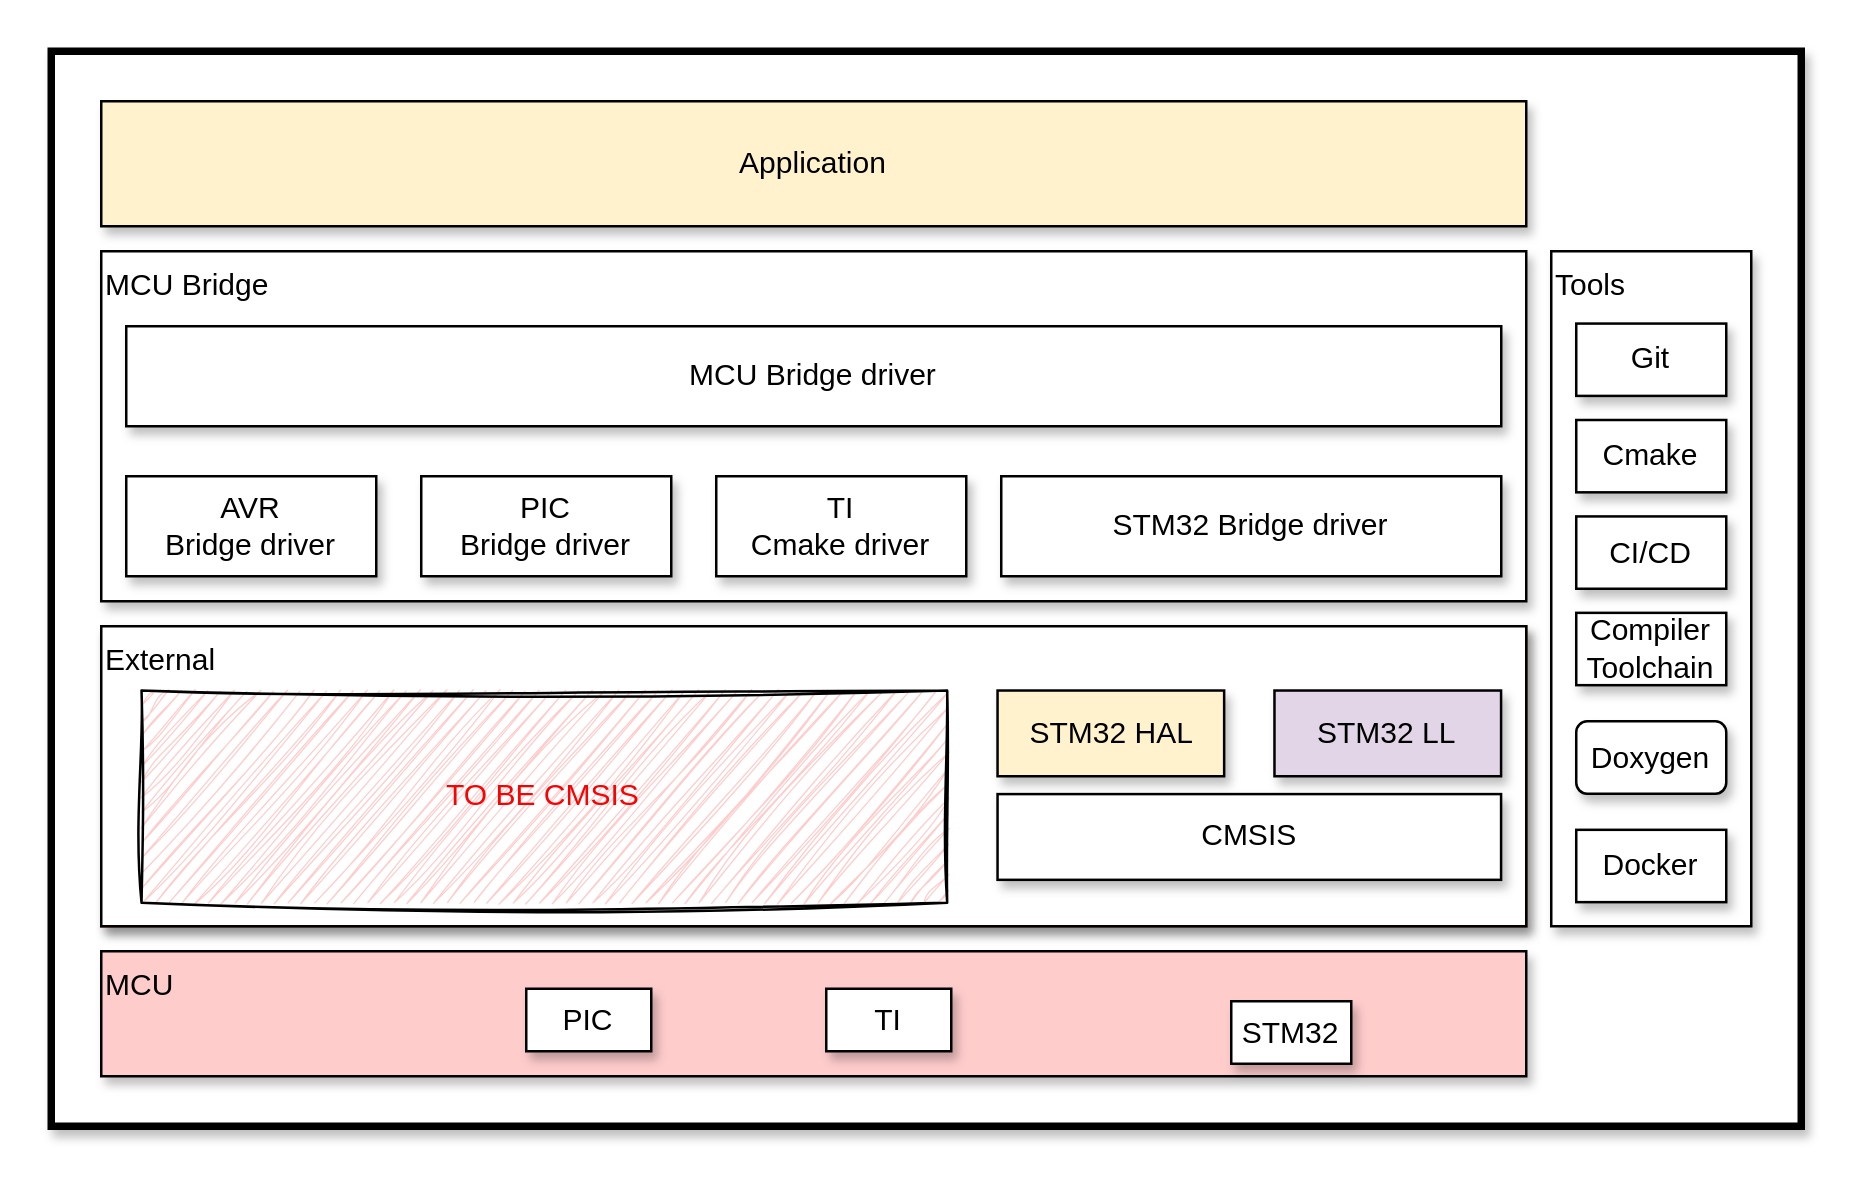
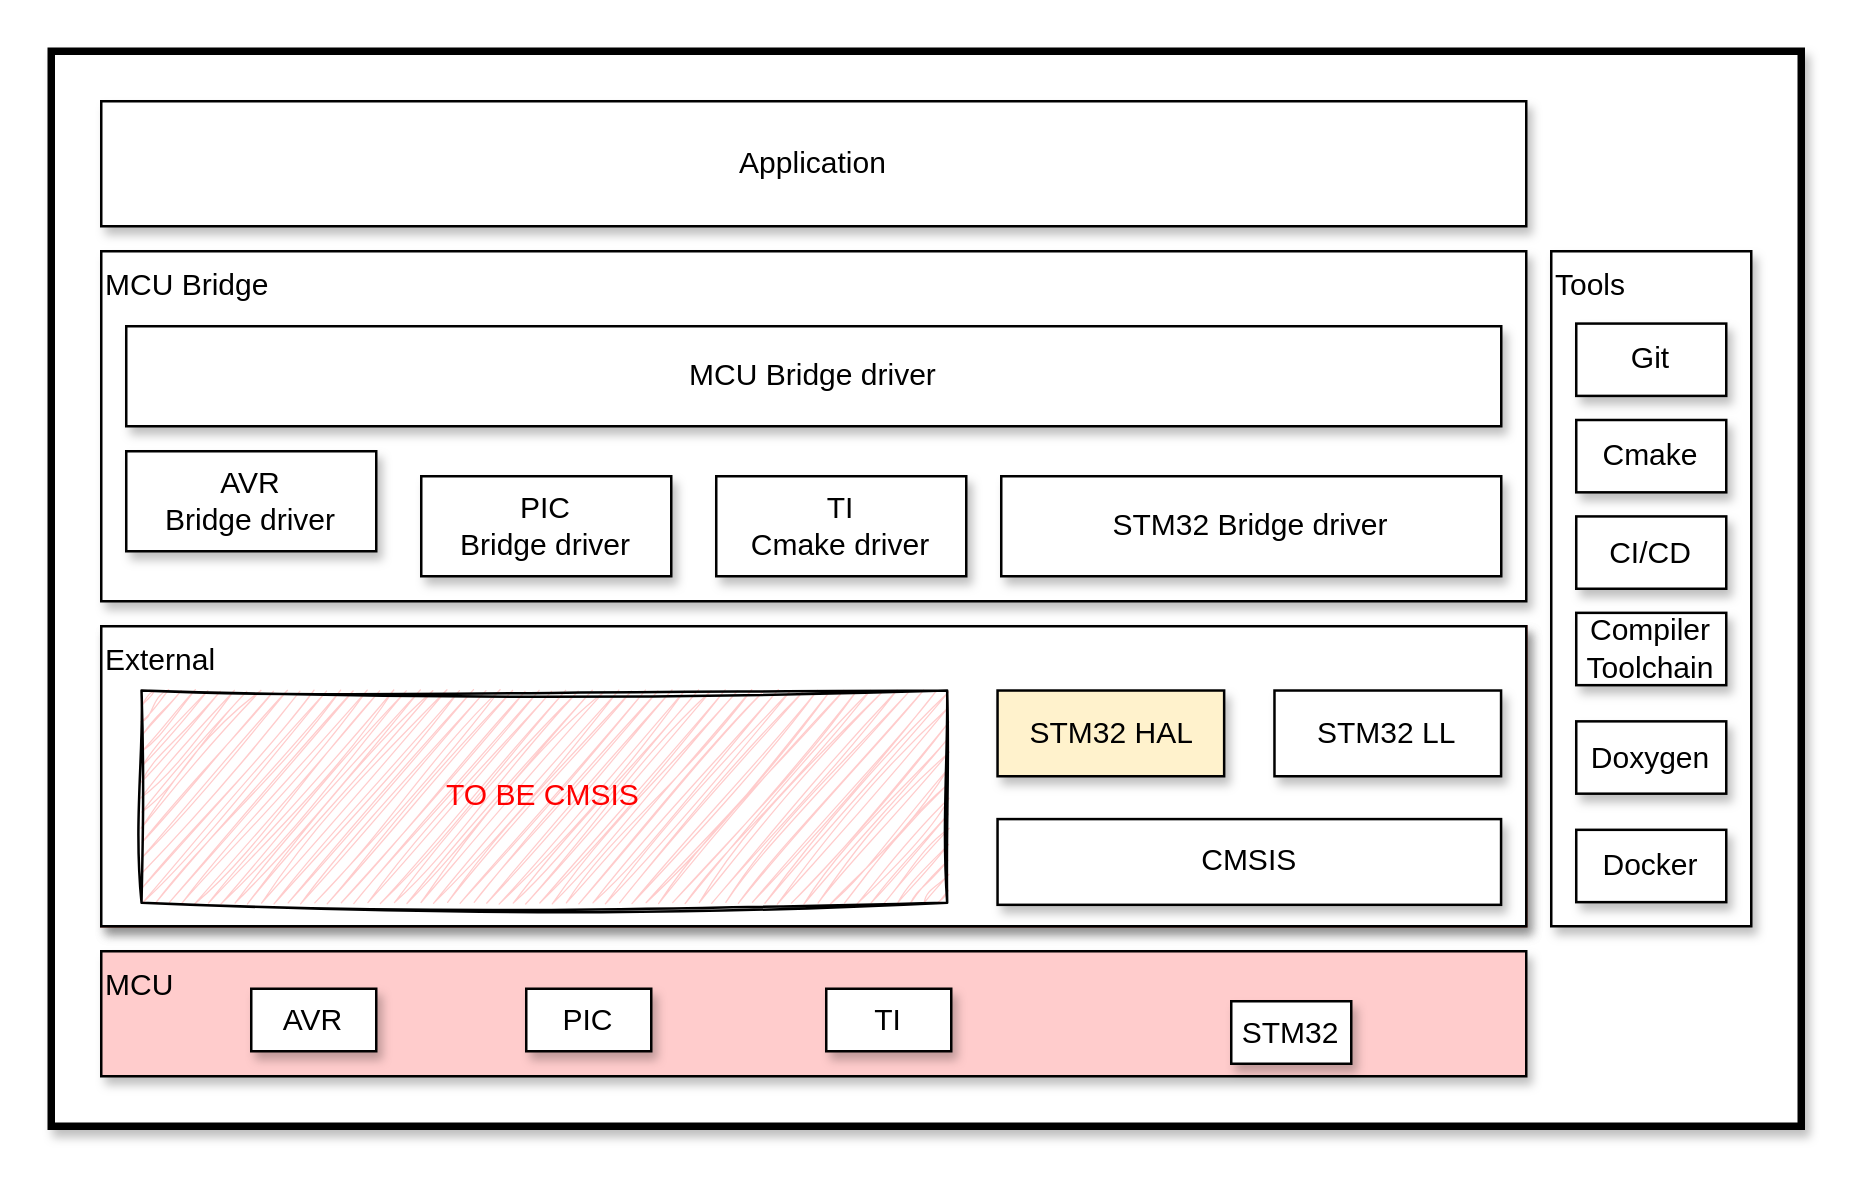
- <mxCell id="9" value="Application" style="rounded=0;whiteSpace=wrap;html=1;verticalAlign=middle;align=center;labelBackgroundColor=none;fontStyle=0;fontFamily=Helvetica;shadow=1;glass=0;fillColor=#fff2cc;" vertex="1" parent="1"><mxGeometry x="40" y="40" width="570" height="50" as="geometry" /></mxCell>
+ <mxCell id="9" value="Application" style="rounded=0;whiteSpace=wrap;html=1;verticalAlign=middle;align=center;labelBackgroundColor=none;fontStyle=0;fontFamily=Helvetica;shadow=1;glass=0;" vertex="1" parent="1"><mxGeometry x="40" y="40" width="570" height="50" as="geometry" /></mxCell>
- <mxCell id="8" value="&lt;span&gt;AVR&lt;br&gt;Bridge driver&lt;/span&gt;" style="rounded=0;whiteSpace=wrap;html=1;verticalAlign=middle;align=center;labelBackgroundColor=none;fontStyle=0;fontFamily=Helvetica;shadow=1;glass=0;" vertex="1" parent="1"><mxGeometry x="50" y="190" width="100" height="40" as="geometry" /></mxCell>
+ <mxCell id="8" value="&lt;span&gt;AVR&lt;br&gt;Bridge driver&lt;/span&gt;" style="rounded=0;whiteSpace=wrap;html=1;verticalAlign=middle;align=center;labelBackgroundColor=none;fontStyle=0;fontFamily=Helvetica;shadow=1;glass=0;" vertex="1" parent="1"><mxGeometry x="50" y="180" width="100" height="40" as="geometry" /></mxCell>
- <mxCell id="19" value="&lt;span&gt;STM32 LL&lt;/span&gt;" style="rounded=0;whiteSpace=wrap;html=1;verticalAlign=middle;align=center;labelBackgroundColor=none;fontStyle=0;fontFamily=Helvetica;shadow=1;glass=0;fillColor=#e1d5e7;" vertex="1" parent="16"><mxGeometry x="469.293" y="25.714" width="90.636" height="34.286" as="geometry" /></mxCell>
+ <mxCell id="19" value="&lt;span&gt;STM32 LL&lt;/span&gt;" style="rounded=0;whiteSpace=wrap;html=1;verticalAlign=middle;align=center;labelBackgroundColor=none;fontStyle=0;fontFamily=Helvetica;shadow=1;glass=0;" vertex="1" parent="16"><mxGeometry x="469.293" y="25.714" width="90.636" height="34.286" as="geometry" /></mxCell>
- <mxCell id="28" value="Doxygen" style="whiteSpace=wrap;html=1;fontFamily=Helvetica;shadow=1;glass=0;rounded=1;" vertex="1" parent="22"><mxGeometry x="10" y="188.036" width="60" height="28.929" as="geometry" /></mxCell>
+ <mxCell id="28" value="Doxygen" style="rounded=0;whiteSpace=wrap;html=1;fontFamily=Helvetica;shadow=1;glass=0;" vertex="1" parent="22"><mxGeometry x="10" y="188.036" width="60" height="28.929" as="geometry" /></mxCell>
- <mxCell id="20" value="&lt;span&gt;CMSIS&lt;/span&gt;" style="rounded=0;whiteSpace=wrap;html=1;verticalAlign=middle;align=center;labelBackgroundColor=none;fontStyle=0;fontFamily=Helvetica;shadow=1;glass=0;" vertex="1" parent="16"><mxGeometry x="358.516" y="67.143" width="201.413" height="34.286" as="geometry" /></mxCell>
+ <mxCell id="20" value="&lt;span&gt;CMSIS&lt;/span&gt;" style="rounded=0;whiteSpace=wrap;html=1;verticalAlign=middle;align=center;labelBackgroundColor=none;fontStyle=0;fontFamily=Helvetica;shadow=1;glass=0;" vertex="1" parent="16"><mxGeometry x="358.516" y="77.143" width="201.413" height="34.286" as="geometry" /></mxCell>
+ <mxCell id="12" value="AVR" style="rounded=0;whiteSpace=wrap;html=1;fontFamily=Helvetica;shadow=1;glass=0;" vertex="1" parent="10"><mxGeometry x="60" y="15" width="50" height="25" as="geometry" /></mxCell>
